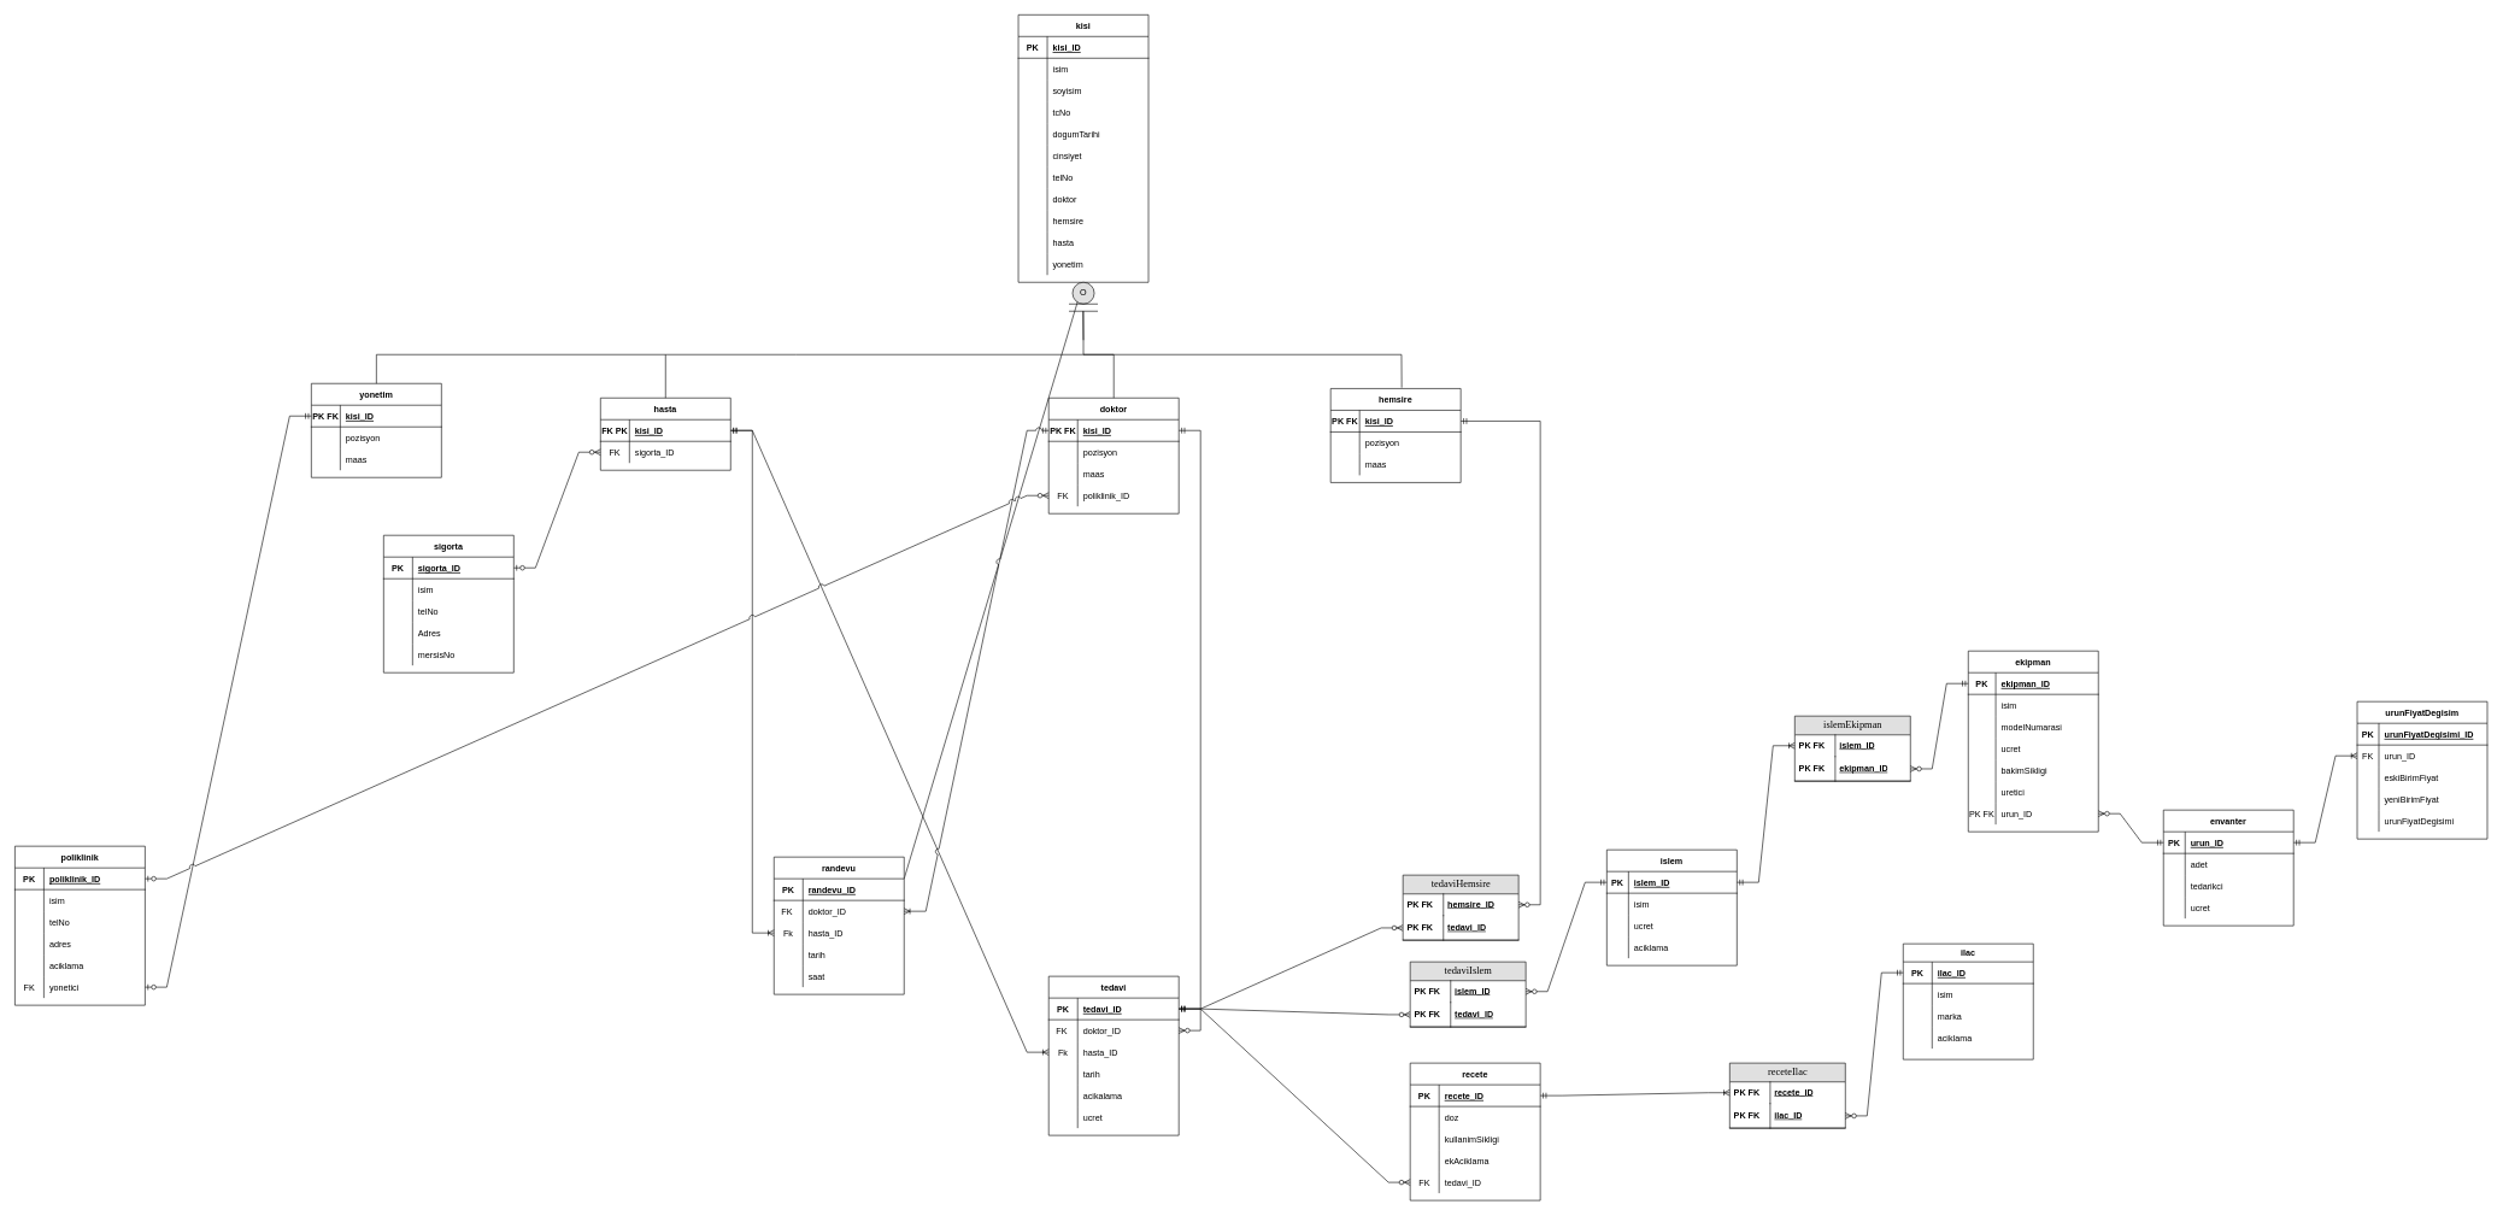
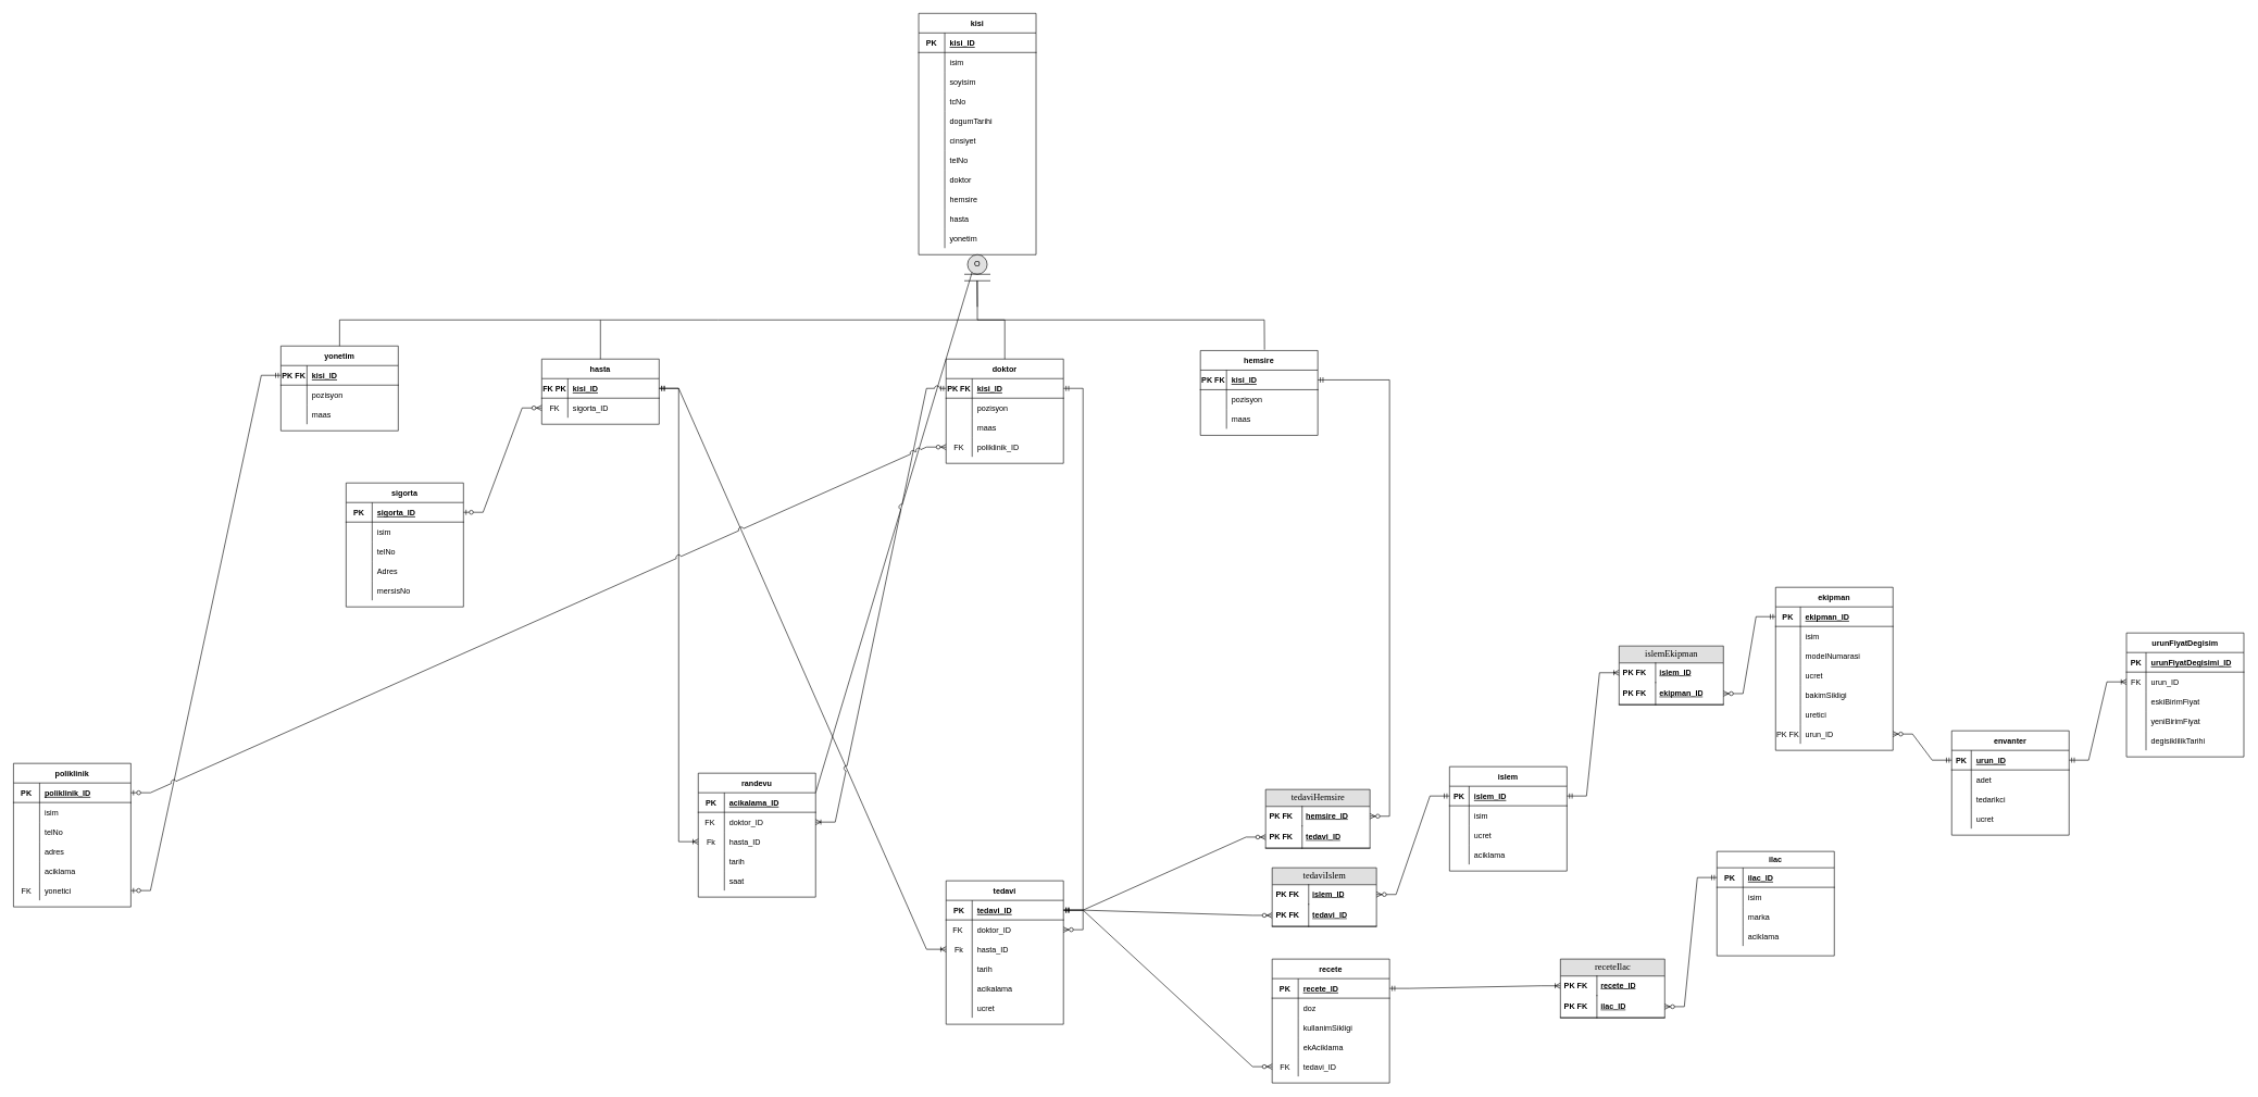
- <mxCell id="284" value="urunFiyatDegisimi" style="shape=partialRectangle;connectable=0;fillColor=none;top=0;left=0;bottom=0;right=0;align=left;spacingLeft=6;overflow=hidden;" vertex="1" parent="282"><mxGeometry x="30" width="150" height="30" as="geometry"><mxRectangle width="150" height="30" as="alternateBounds" /></mxGeometry></mxCell>
+ <mxCell id="284" value="degisiklilikTarihi" style="shape=partialRectangle;connectable=0;fillColor=none;top=0;left=0;bottom=0;right=0;align=left;spacingLeft=6;overflow=hidden;" vertex="1" parent="282"><mxGeometry x="30" width="150" height="30" as="geometry"><mxRectangle width="150" height="30" as="alternateBounds" /></mxGeometry></mxCell>
- <mxCell id="119" value="randevu_ID" style="shape=partialRectangle;connectable=0;fillColor=none;top=0;left=0;bottom=0;right=0;align=left;spacingLeft=6;fontStyle=5;overflow=hidden;" parent="117" vertex="1"><mxGeometry x="40" width="140" height="30" as="geometry"><mxRectangle width="140" height="30" as="alternateBounds" /></mxGeometry></mxCell>
+ <mxCell id="119" value="acikalama_ID" style="shape=partialRectangle;connectable=0;fillColor=none;top=0;left=0;bottom=0;right=0;align=left;spacingLeft=6;fontStyle=5;overflow=hidden;" parent="117" vertex="1"><mxGeometry x="40" width="140" height="30" as="geometry"><mxRectangle width="140" height="30" as="alternateBounds" /></mxGeometry></mxCell>
